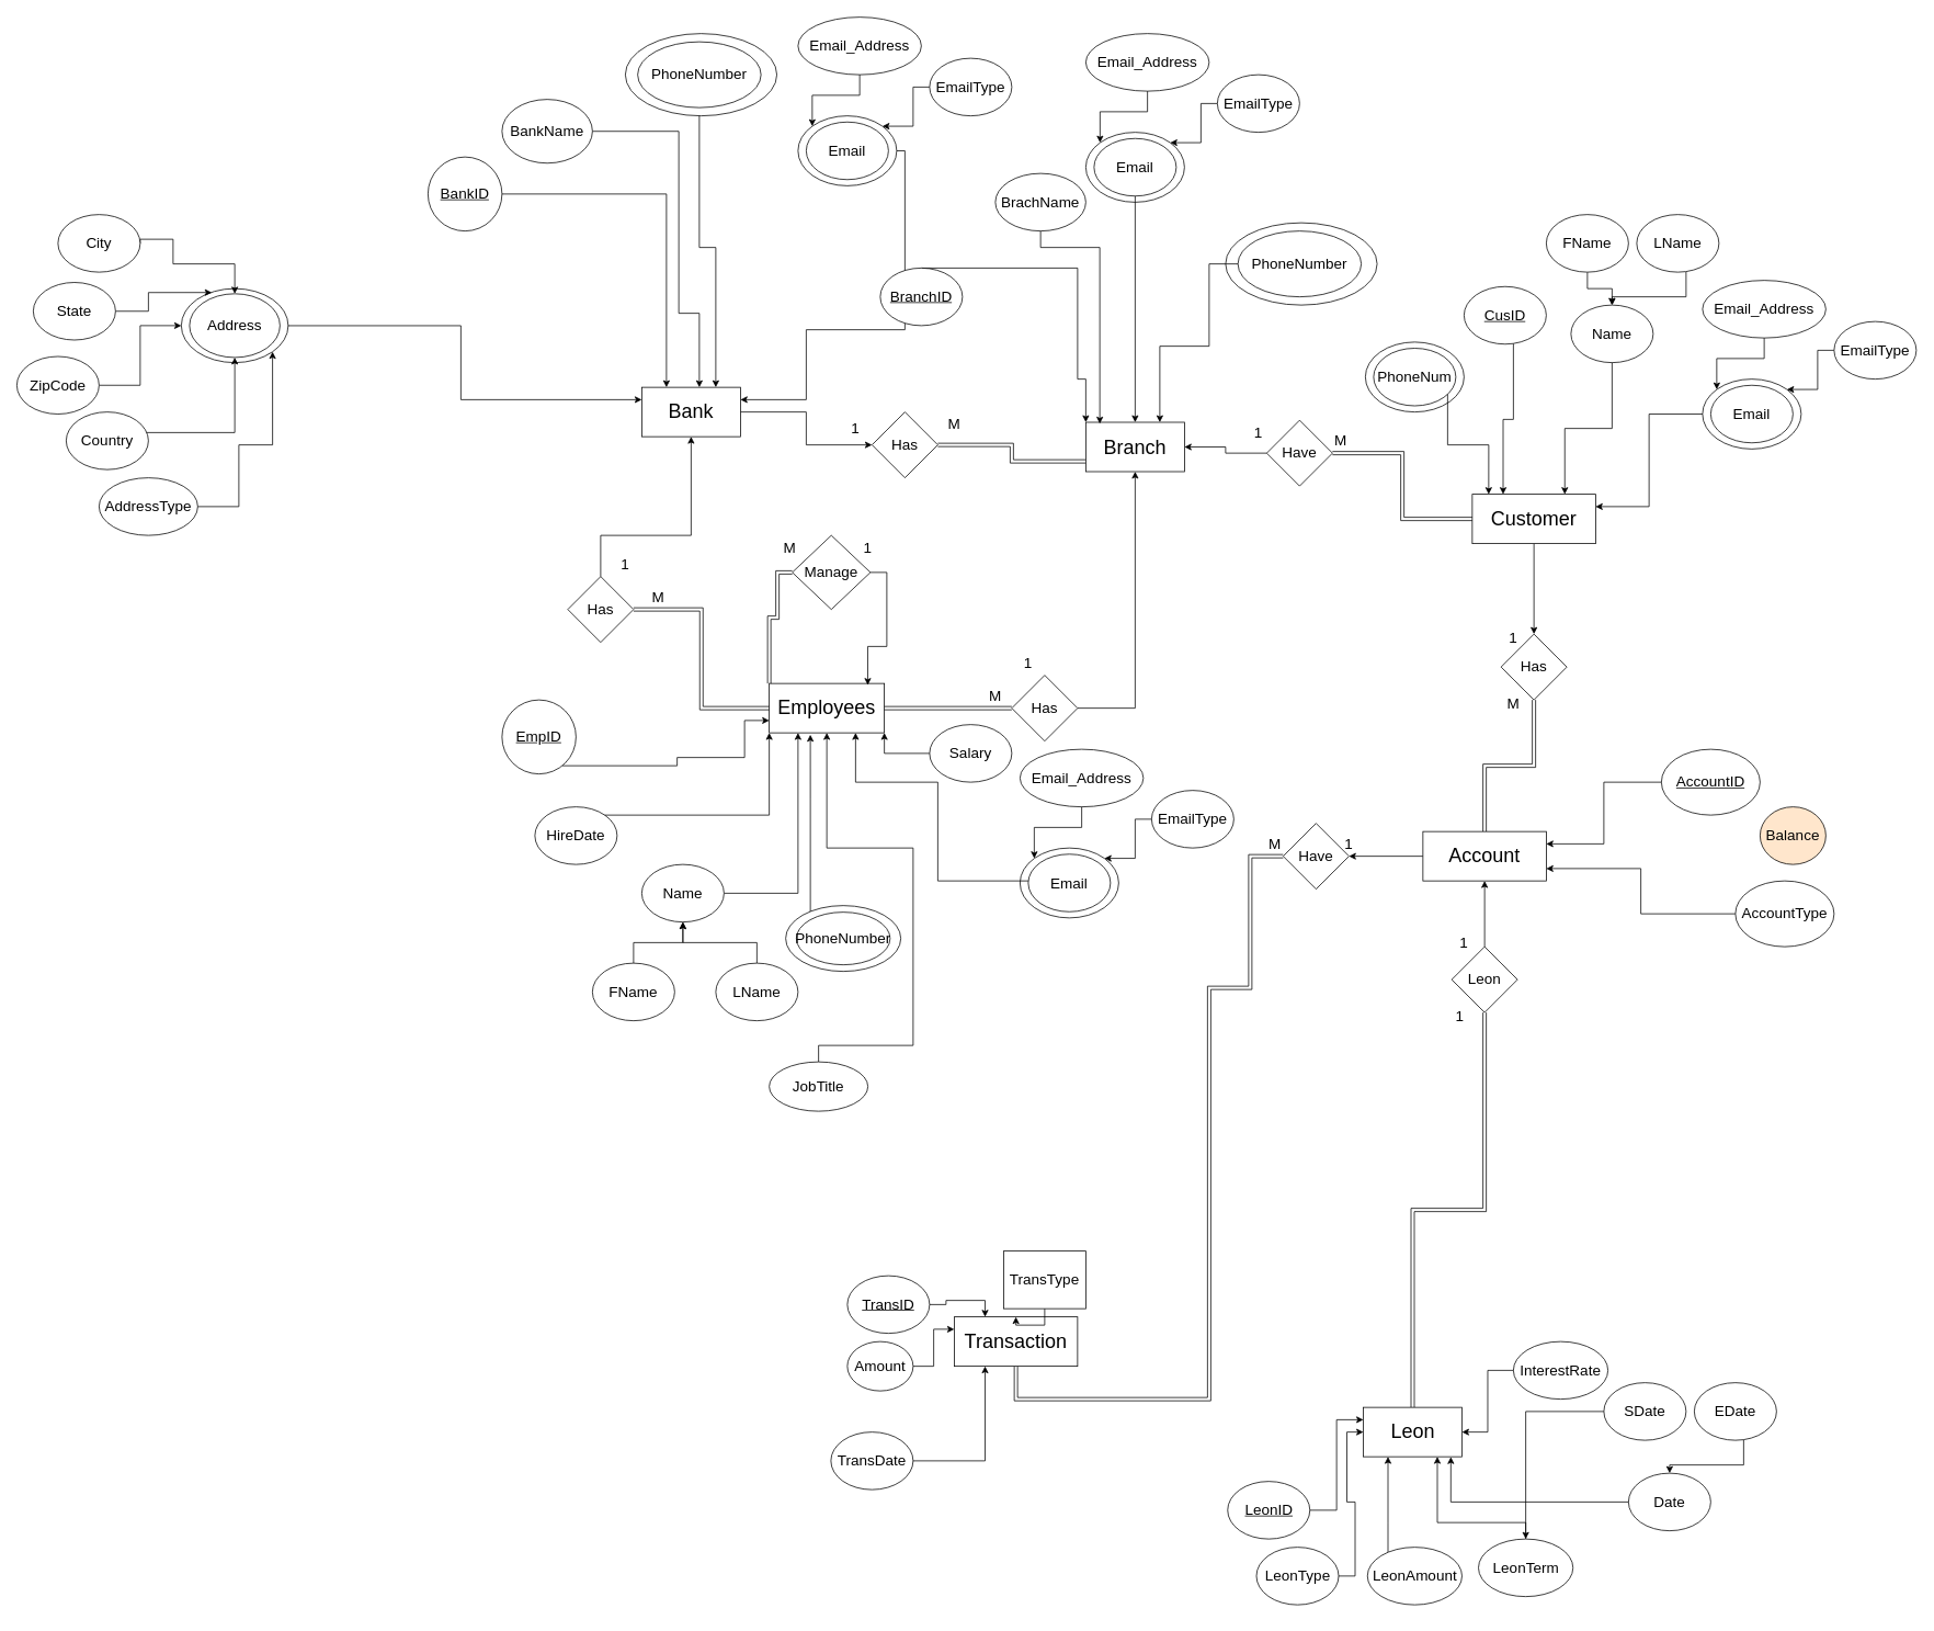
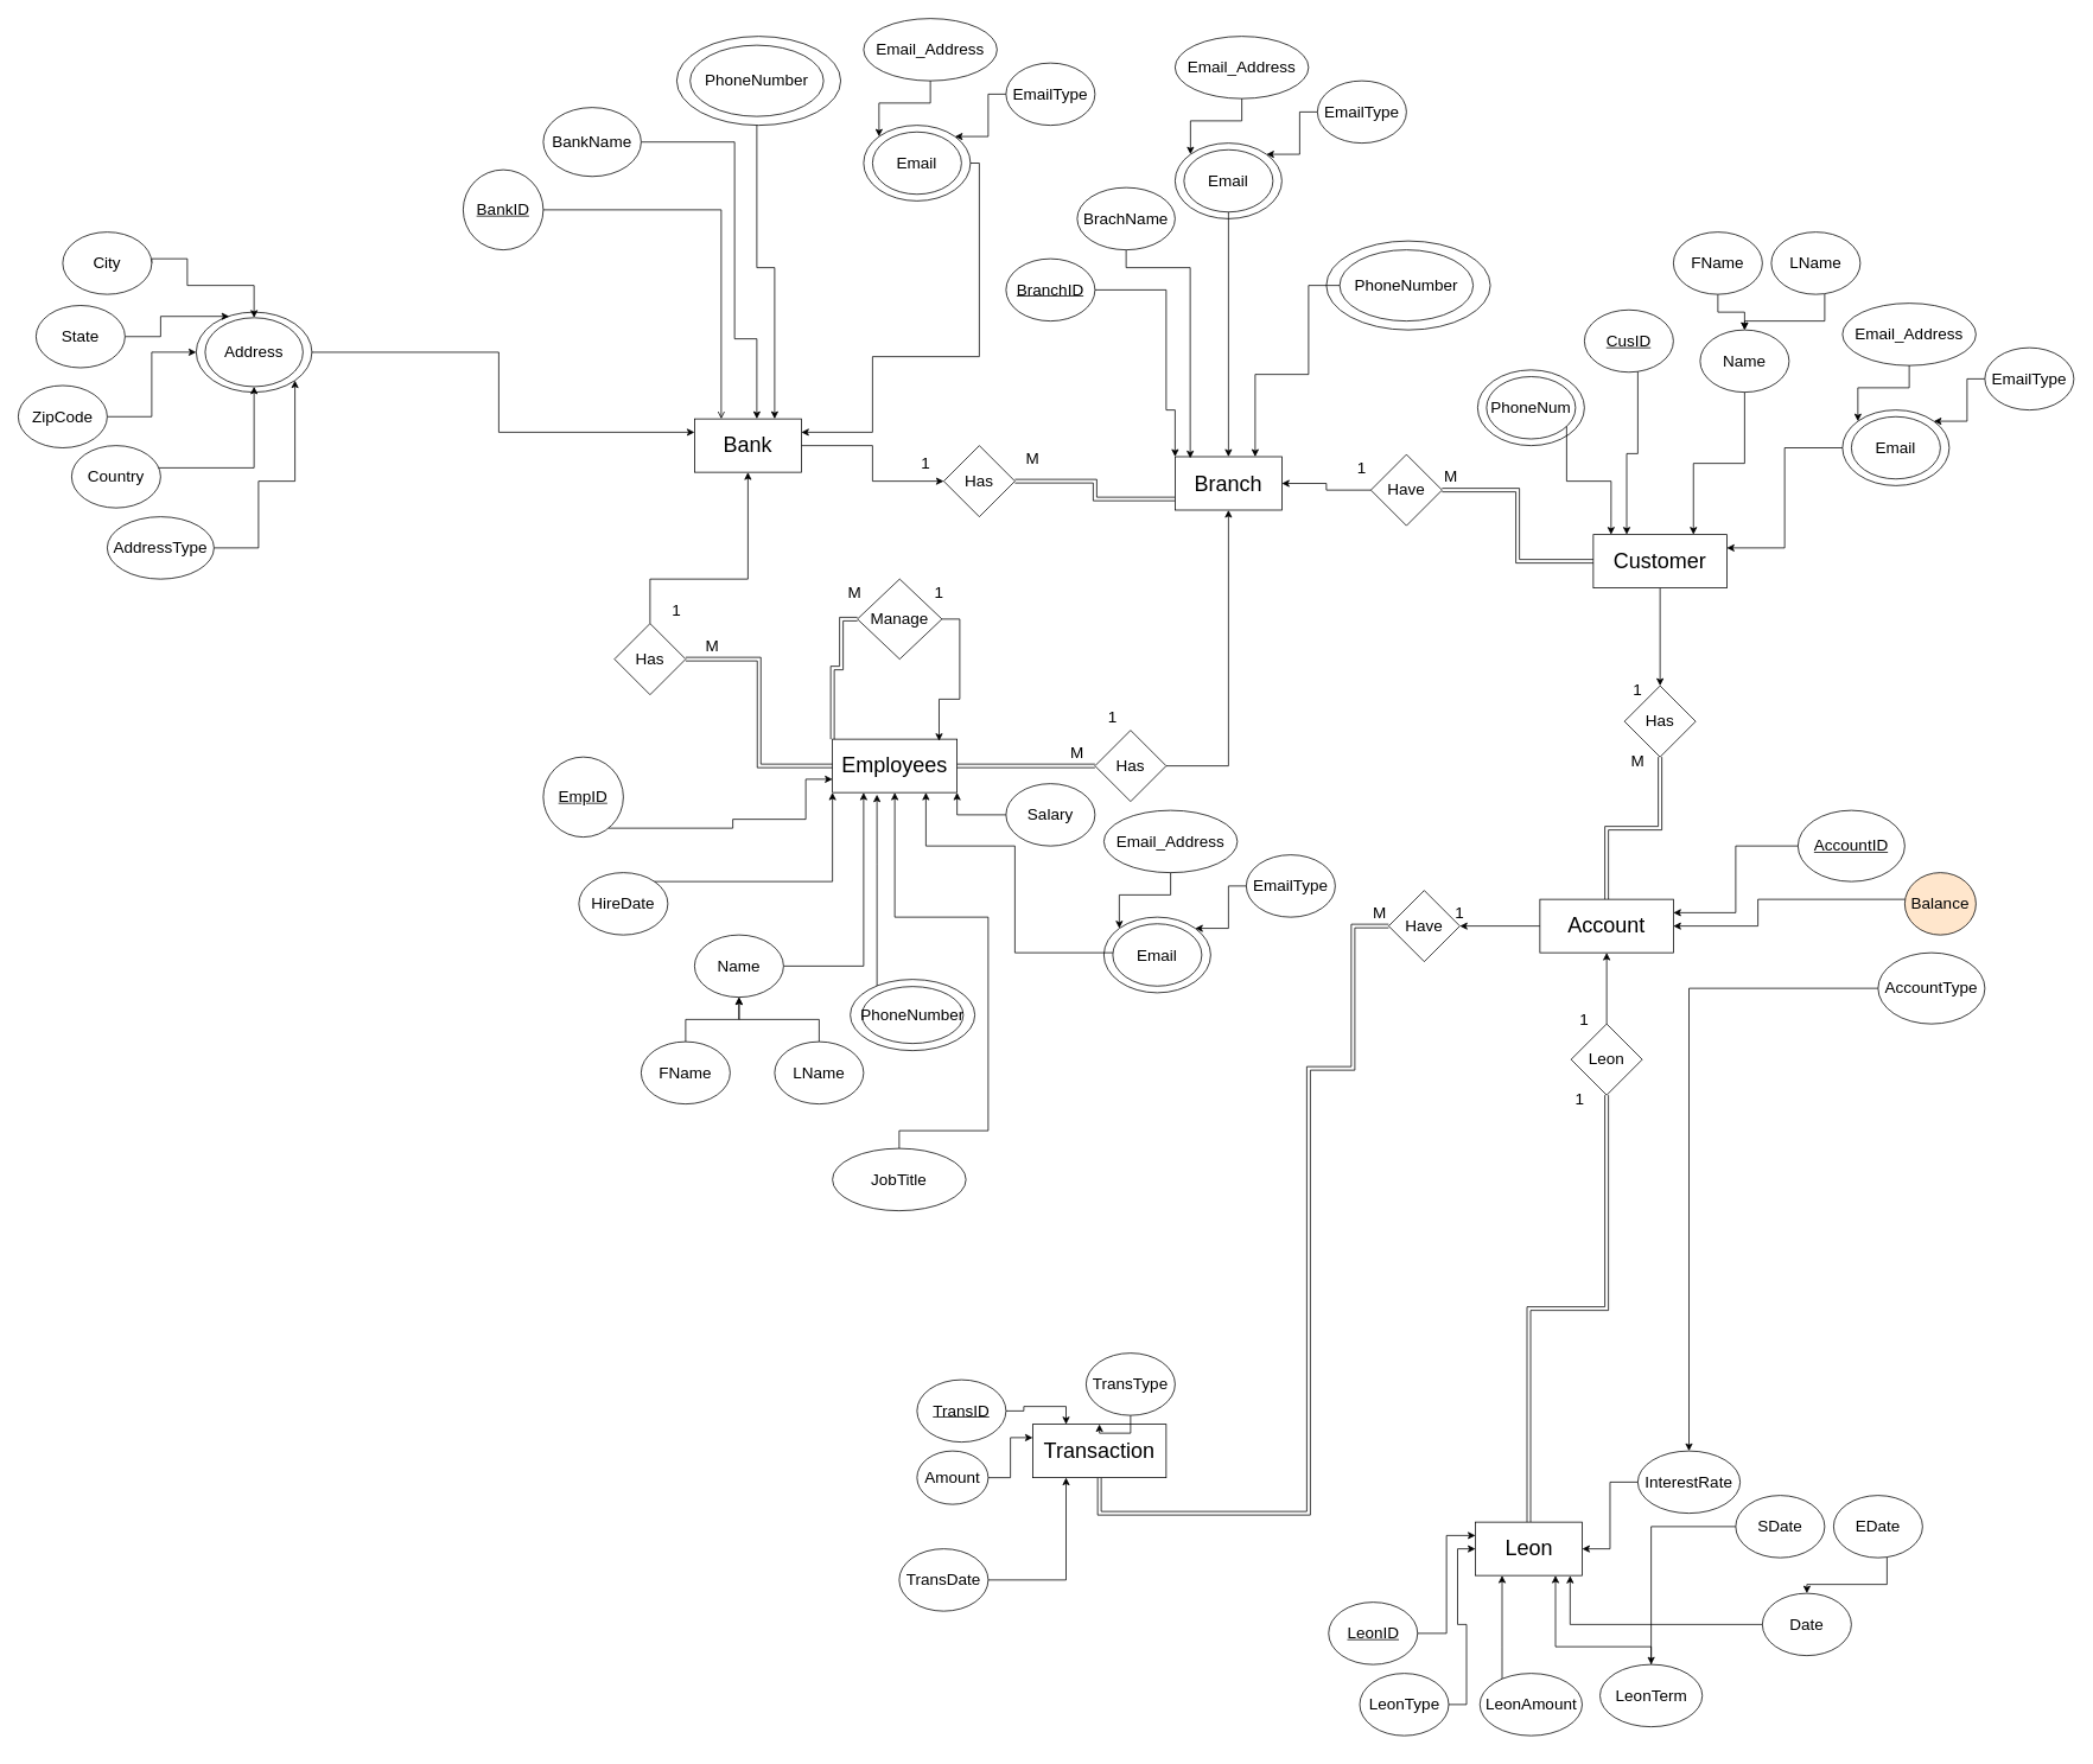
- <mxCell id="182" value="&lt;span style=&quot;font-size: 18px;&quot;&gt;&lt;u&gt;BranchID&lt;/u&gt;&lt;/span&gt;" style="ellipse;whiteSpace=wrap;html=1;" vertex="1" parent="1"><mxGeometry x="1070" y="325" width="100" height="70" as="geometry" /></mxCell>
+ <mxCell id="182" value="&lt;span style=&quot;font-size: 18px;&quot;&gt;&lt;u&gt;BranchID&lt;/u&gt;&lt;/span&gt;" style="ellipse;whiteSpace=wrap;html=1;" vertex="1" parent="1"><mxGeometry x="1130" y="290" width="100" height="70" as="geometry" /></mxCell>
- <mxCell id="40" style="edgeStyle=orthogonalEdgeStyle;rounded=0;orthogonalLoop=1;jettySize=auto;html=1;entryX=0.25;entryY=0;entryDx=0;entryDy=0;" parent="1" source="121" target="11" edge="1"><mxGeometry relative="1" as="geometry" /></mxCell>
+ <mxCell id="40" style="edgeStyle=orthogonalEdgeStyle;rounded=0;orthogonalLoop=1;jettySize=auto;html=1;entryX=0.25;entryY=0;entryDx=0;entryDy=0;endArrow=open;" parent="1" source="121" target="11" edge="1"><mxGeometry relative="1" as="geometry" /></mxCell>
+ <mxCell id="84" style="edgeStyle=orthogonalEdgeStyle;rounded=0;orthogonalLoop=1;jettySize=auto;html=1;entryX=1;entryY=0.5;entryDx=0;entryDy=0;" edge="1" parent="1" source="88" target="8"><mxGeometry relative="1" as="geometry"><Array as="points"><mxPoint x="1975" y="1010" /><mxPoint x="1975" y="1040" /></Array></mxGeometry></mxCell>
- <mxCell id="85" style="edgeStyle=orthogonalEdgeStyle;rounded=0;orthogonalLoop=1;jettySize=auto;html=1;entryX=1;entryY=0.75;entryDx=0;entryDy=0;" edge="1" parent="1" source="89" target="8"><mxGeometry relative="1" as="geometry" /></mxCell>
+ <mxCell id="85" style="edgeStyle=orthogonalEdgeStyle;rounded=0;orthogonalLoop=1;jettySize=auto;html=1;" edge="1" parent="1" source="89" target="111"><mxGeometry relative="1" as="geometry" /></mxCell>
- <mxCell id="180" value="&lt;font style=&quot;font-size: 18px;&quot;&gt;JobTitle&lt;/font&gt;" style="ellipse;whiteSpace=wrap;html=1;" vertex="1" parent="1"><mxGeometry x="935" y="1290" width="120" height="60" as="geometry" /></mxCell>
+ <mxCell id="180" value="&lt;font style=&quot;font-size: 18px;&quot;&gt;JobTitle&lt;/font&gt;" style="ellipse;whiteSpace=wrap;html=1;" vertex="1" parent="1"><mxGeometry x="935" y="1290" width="150" height="70" as="geometry" /></mxCell>
- <mxCell id="95" value="&lt;span style=&quot;font-size: 18px;&quot;&gt;TransType&lt;/span&gt;" style="whiteSpace=wrap;html=1;rounded=0;" vertex="1" parent="90"><mxGeometry x="210" width="100" height="70" as="geometry" /></mxCell>
+ <mxCell id="95" value="&lt;span style=&quot;font-size: 18px;&quot;&gt;TransType&lt;/span&gt;" style="ellipse;whiteSpace=wrap;html=1;" vertex="1" parent="90"><mxGeometry x="210" width="100" height="70" as="geometry" /></mxCell>
